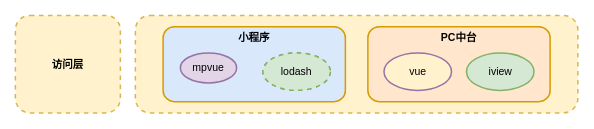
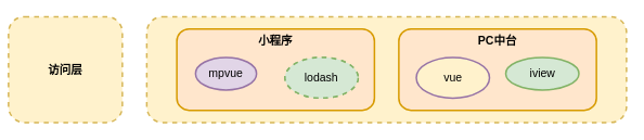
- <mxCell id="3" value="访问层" style="rounded=1;whiteSpace=wrap;strokeWidth=2;fontSize=14;fontStyle=1;fontFamily=Helvetica;verticalAlign=middle;horizontal=1;spacing=0;dashed=1;strokeColor=#d6b656;fillColor=#fff2cc;" vertex="1" parent="1"><mxGeometry x="20" y="20" width="140" height="130" as="geometry" /></mxCell>
+ <mxCell id="3" value="访问层" style="rounded=1;whiteSpace=wrap;strokeWidth=2;fontSize=14;fontStyle=1;fontFamily=Helvetica;verticalAlign=middle;horizontal=1;spacing=0;dashed=1;strokeColor=#d6b656;fillColor=#fff2cc;" vertex="1" parent="1"><mxGeometry x="10" y="20" width="140" height="130" as="geometry" /></mxCell>
- <mxCell id="4" value="小程序" style="rounded=1;whiteSpace=wrap;html=1;strokeColor=#d79b00;strokeWidth=2;fillColor=#dae8fc;verticalAlign=top;fontSize=14;fontStyle=1;" vertex="1" parent="1"><mxGeometry x="217" y="35" width="243" height="100" as="geometry" /></mxCell>
+ <mxCell id="4" value="小程序" style="rounded=1;whiteSpace=wrap;html=1;strokeColor=#d79b00;strokeWidth=2;fillColor=#ffe6cc;verticalAlign=top;fontSize=14;fontStyle=1" vertex="1" parent="1"><mxGeometry x="217" y="35" width="243" height="100" as="geometry" /></mxCell>
- <mxCell id="10" value="iview" style="ellipse;whiteSpace=wrap;html=1;strokeColor=#82b366;strokeWidth=2;fontSize=14;fillColor=#d5e8d4;" vertex="1" parent="1"><mxGeometry x="621.5" y="70" width="90" height="50" as="geometry" /></mxCell>
+ <mxCell id="10" value="iview" style="ellipse;whiteSpace=wrap;html=1;strokeColor=#82b366;strokeWidth=2;fontSize=14;fillColor=#d5e8d4;" vertex="1" parent="1"><mxGeometry x="621.5" y="70" width="90" height="40" as="geometry" /></mxCell>
